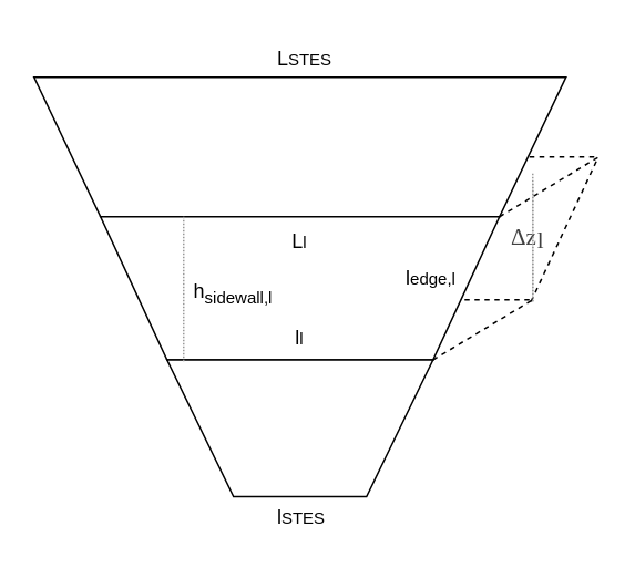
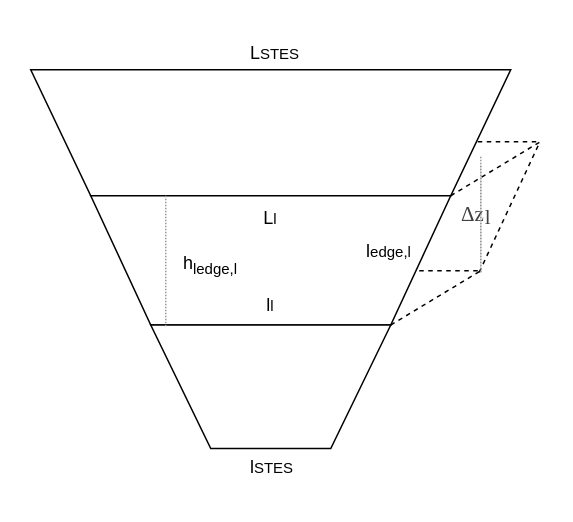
- <mxCell id="17" value="h&lt;sub&gt;sidewall,l&lt;/sub&gt;" style="text;html=1;strokeColor=none;fillColor=none;align=center;verticalAlign=middle;whiteSpace=wrap;rounded=0;" vertex="1" parent="1"><mxGeometry x="110" y="160.81" width="60" height="30" as="geometry" /></mxCell>
+ <mxCell id="17" value="h&lt;sub&gt;ledge,l&lt;/sub&gt;" style="text;html=1;strokeColor=none;fillColor=none;align=center;verticalAlign=middle;whiteSpace=wrap;rounded=0;" vertex="1" parent="1"><mxGeometry x="110" y="160.81" width="60" height="30" as="geometry" /></mxCell>
